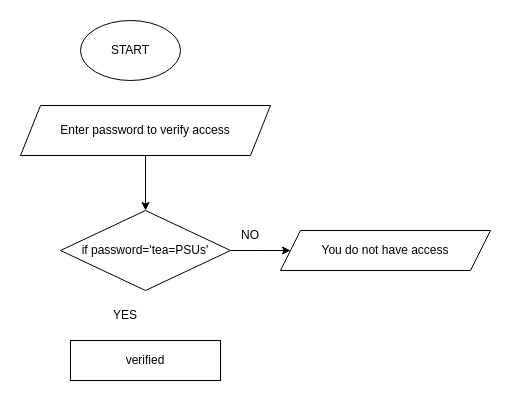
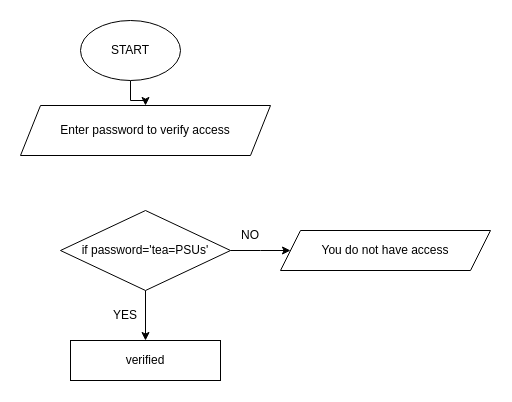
+ <mxCell id="2" style="edgeStyle=orthogonalEdgeStyle;rounded=0;orthogonalLoop=1;jettySize=auto;html=1;entryX=0.5;entryY=0;entryDx=0;entryDy=0;" edge="1" parent="1" source="3" target="5"><mxGeometry relative="1" as="geometry" /></mxCell>
- <mxCell id="4" style="edgeStyle=orthogonalEdgeStyle;rounded=0;orthogonalLoop=1;jettySize=auto;html=1;entryX=0.5;entryY=0;entryDx=0;entryDy=0;" edge="1" parent="1" source="5" target="8"><mxGeometry relative="1" as="geometry" /></mxCell>
+ <mxCell id="6" style="edgeStyle=orthogonalEdgeStyle;rounded=0;orthogonalLoop=1;jettySize=auto;html=1;" edge="1" parent="1" source="8" target="9"><mxGeometry relative="1" as="geometry"><mxPoint x="145" y="330" as="targetPoint" /></mxGeometry></mxCell>
